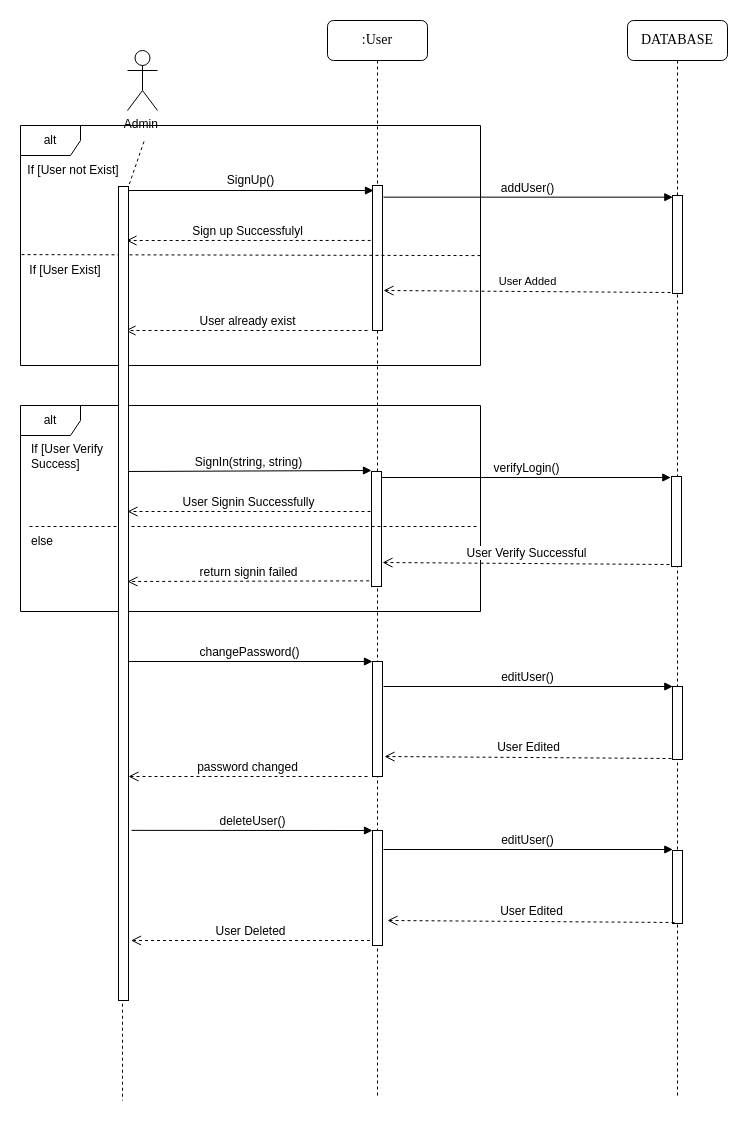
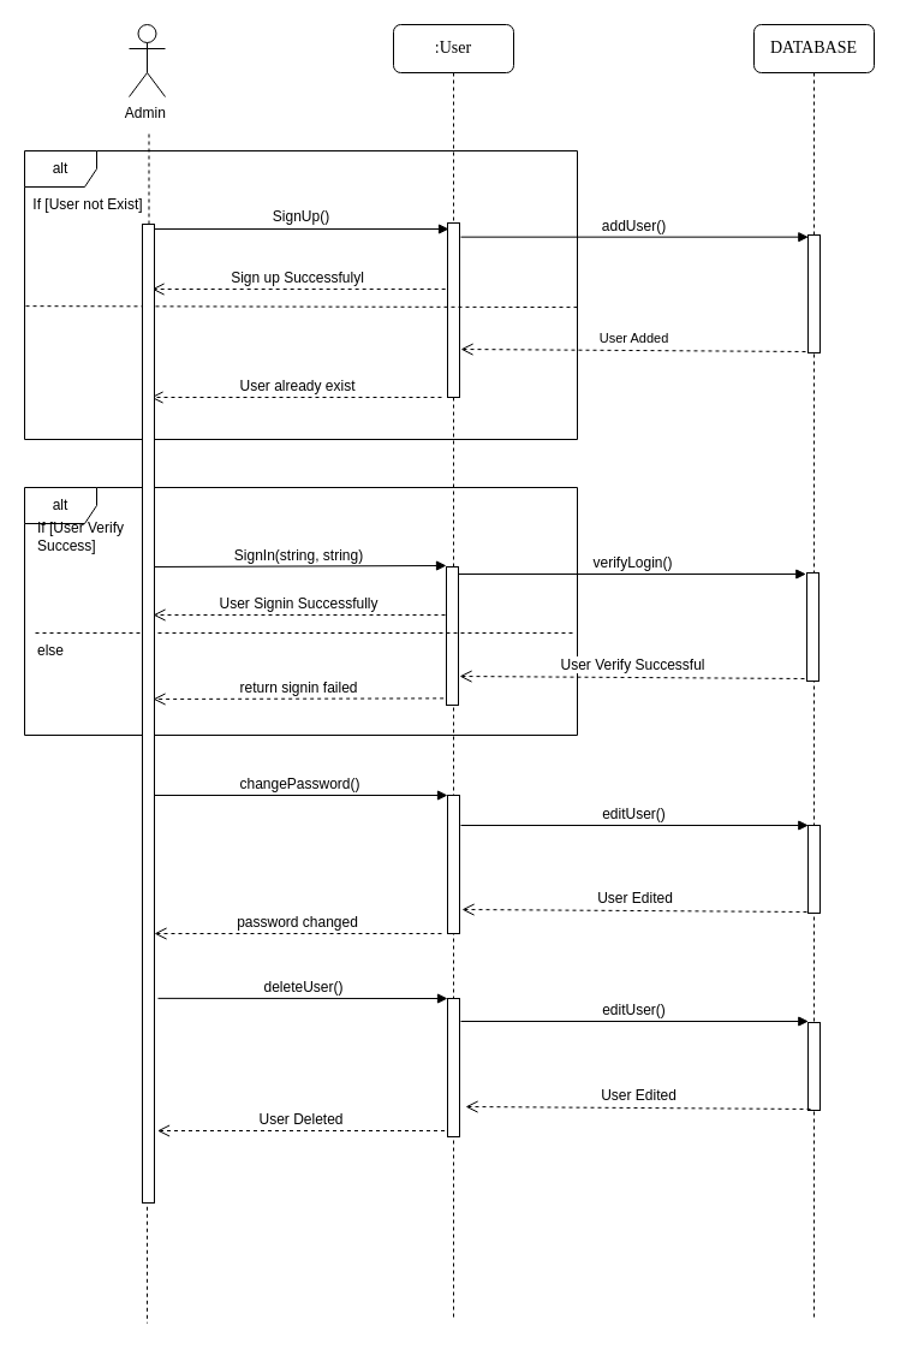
- <mxCell id="2" value="Admin&amp;nbsp;" style="shape=umlActor;verticalLabelPosition=bottom;verticalAlign=top;html=1;points=[[0,0.333,0,0,0],[0,1,0,0,0],[0.25,0.1,0,0,0],[0.5,0,0,0,0],[0.5,0.5,0,0,0],[0.55,1,0,0,31],[0.75,0.1,0,0,0],[1,0.333,0,0,0],[1,1,0,0,0]];" parent="1" vertex="1"><mxGeometry x="127" y="50" width="30" height="60" as="geometry" /></mxCell>
+ <mxCell id="2" value="Admin&amp;nbsp;" style="shape=umlActor;verticalLabelPosition=bottom;verticalAlign=top;html=1;points=[[0,0.333,0,0,0],[0,1,0,0,0],[0.25,0.1,0,0,0],[0.5,0,0,0,0],[0.5,0.5,0,0,0],[0.55,1,0,0,31],[0.75,0.1,0,0,0],[1,0.333,0,0,0],[1,1,0,0,0]];" parent="1" vertex="1"><mxGeometry x="107" y="20" width="30" height="60" as="geometry" /></mxCell>
- <mxCell id="11" value="If [User Exist]" style="text;html=1;strokeColor=none;fillColor=none;align=center;verticalAlign=middle;whiteSpace=wrap;rounded=0;" parent="1" vertex="1"><mxGeometry x="20" y="260" width="90" height="20" as="geometry" /></mxCell>
- <mxCell id="18" value="If [User Verify &lt;br&gt;Success]" style="text;html=1;strokeColor=none;fillColor=none;align=left;verticalAlign=middle;whiteSpace=wrap;rounded=0;" parent="1" vertex="1"><mxGeometry x="29" y="441" width="80" height="30" as="geometry" /></mxCell>
+ <mxCell id="18" value="If [User Verify &lt;br&gt;Success]" style="text;html=1;strokeColor=none;fillColor=none;align=left;verticalAlign=middle;whiteSpace=wrap;rounded=0;" parent="1" vertex="1"><mxGeometry x="29" y="431" width="80" height="30" as="geometry" /></mxCell>
